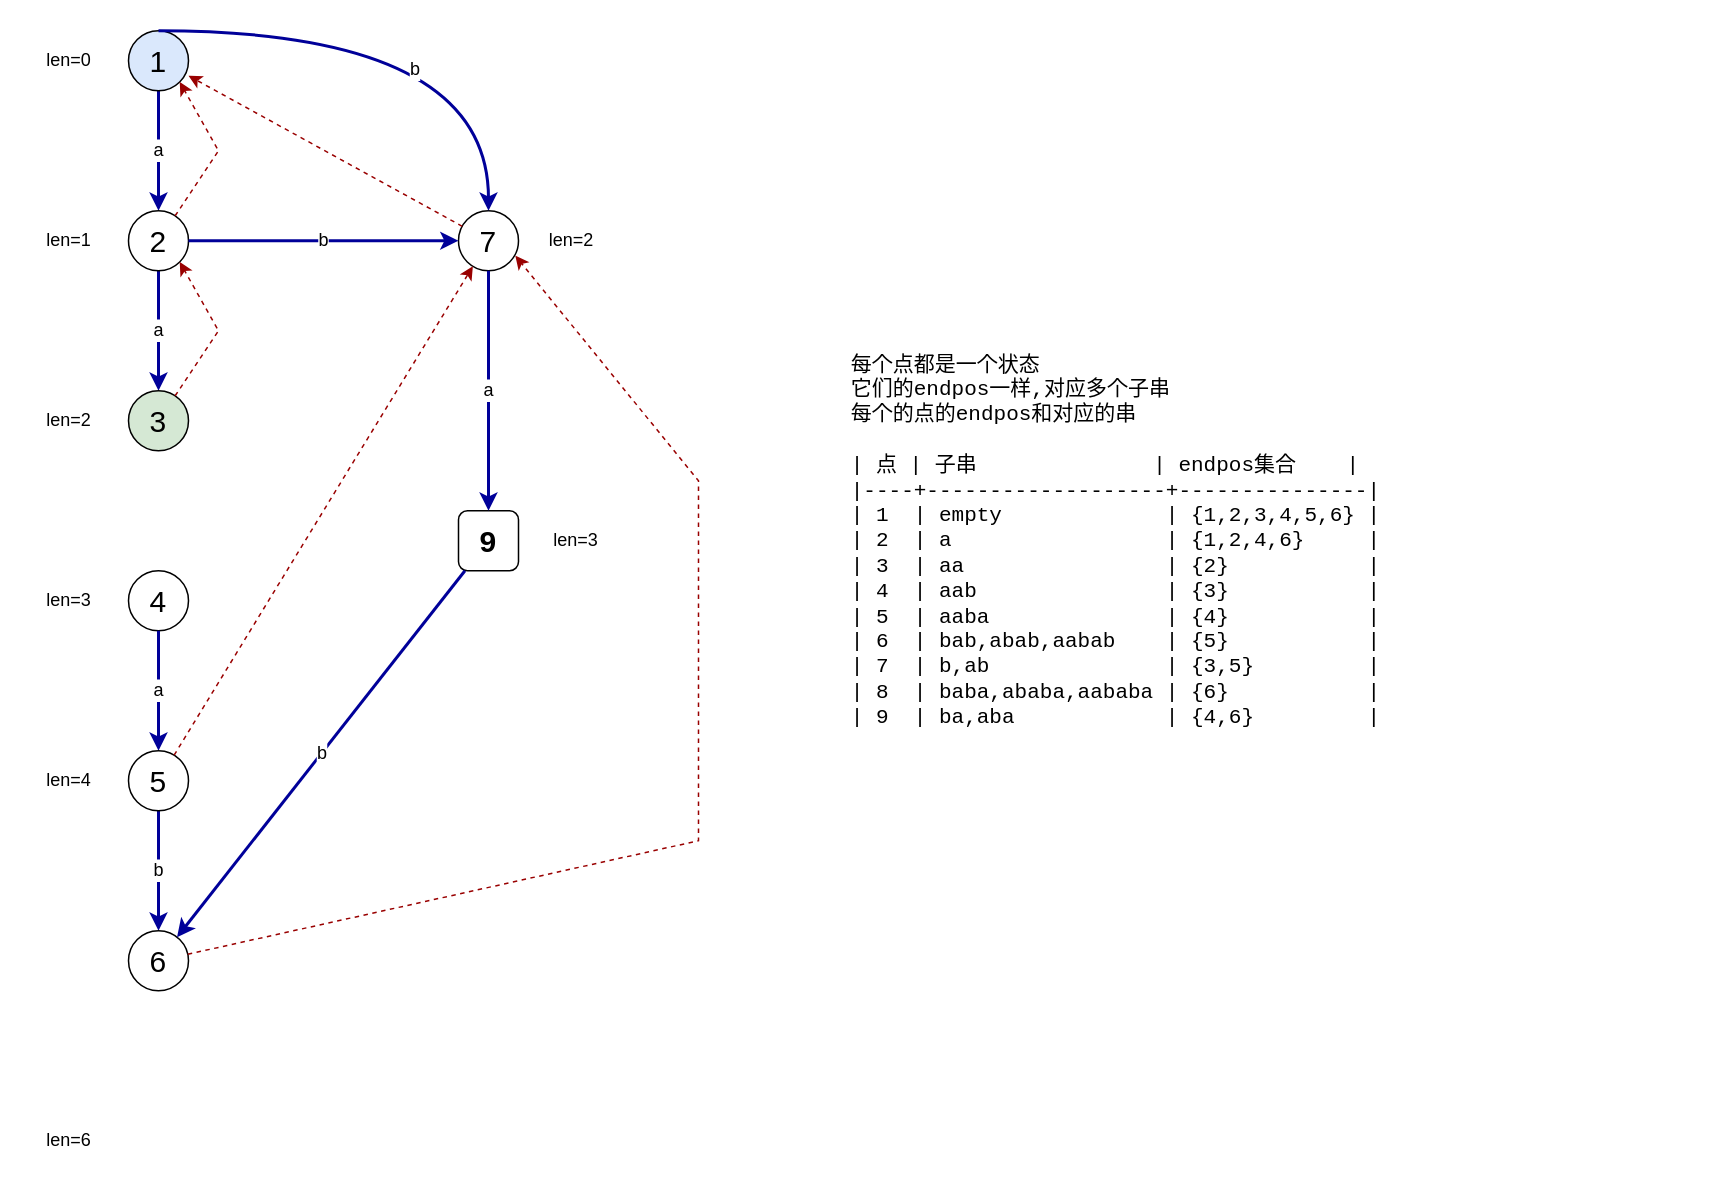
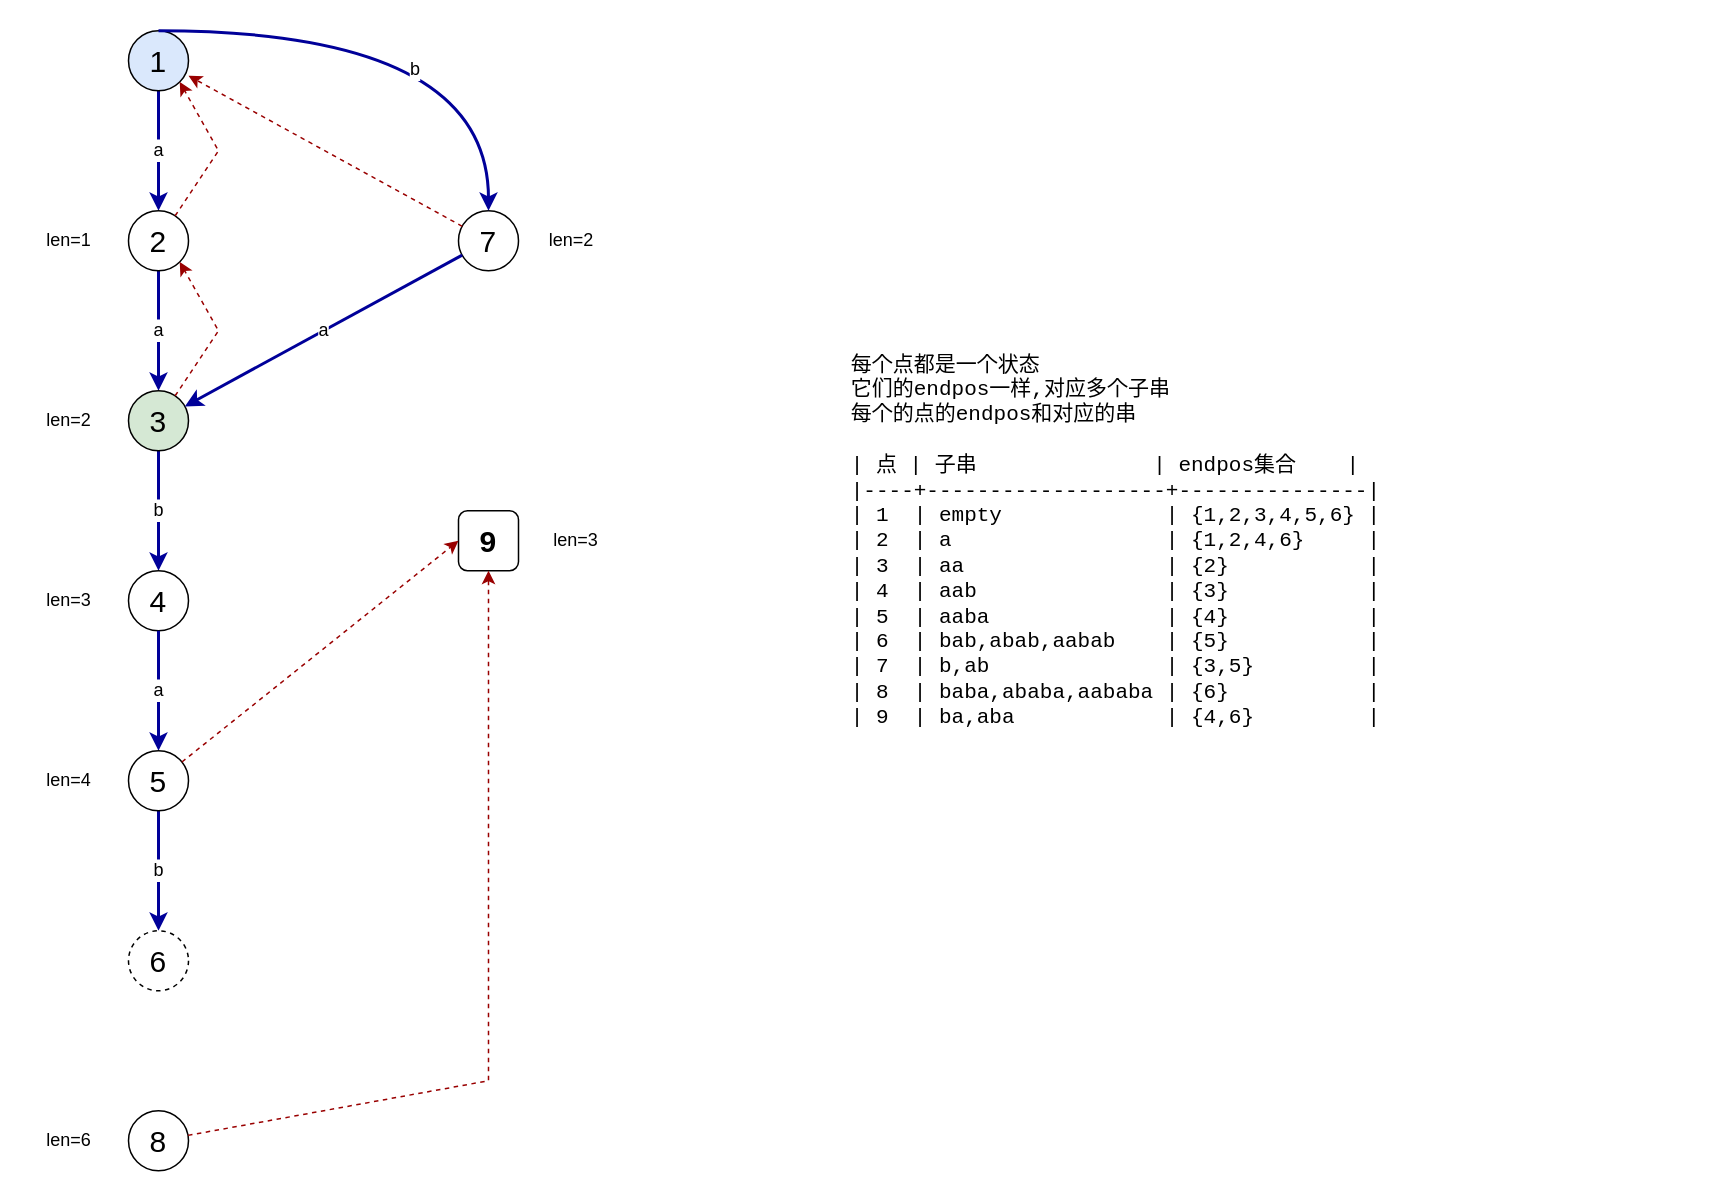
- <mxCell id="20" value="len=0" style="text;html=1;align=center;verticalAlign=middle;resizable=0;points=[];autosize=1;strokeColor=none;fillColor=none;fontSize=12;" vertex="1" parent="18"><mxGeometry y="10" width="50" height="20" as="geometry" /></mxCell>
- <mxCell id="35" value="b" style="edgeStyle=orthogonalEdgeStyle;curved=1;rounded=0;orthogonalLoop=1;jettySize=auto;html=1;entryX=0;entryY=0.5;entryDx=0;entryDy=0;fontSize=12;startArrow=none;startFill=0;endArrow=classic;endFill=1;strokeColor=#000099;strokeWidth=2;" edge="1" parent="1" source="16" target="7"><mxGeometry relative="1" as="geometry" /></mxCell>
- <mxCell id="36" value="a" style="rounded=0;orthogonalLoop=1;jettySize=auto;html=1;fontSize=12;startArrow=none;startFill=0;endArrow=classic;endFill=1;strokeColor=#000099;strokeWidth=2;" edge="1" parent="1" source="7" target="10"><mxGeometry relative="1" as="geometry" /></mxCell>
+ <mxCell id="36" value="a" style="rounded=0;orthogonalLoop=1;jettySize=auto;html=1;fontSize=12;startArrow=none;startFill=0;endArrow=classic;endFill=1;strokeColor=#000099;strokeWidth=2;" edge="1" parent="1" source="7" target="13"><mxGeometry relative="1" as="geometry" /></mxCell>
+ <mxCell id="4" value="b" style="edgeStyle=none;rounded=0;orthogonalLoop=1;jettySize=auto;html=1;fontSize=12;startArrow=none;startFill=0;endArrow=classic;endFill=1;strokeColor=#000099;strokeWidth=2;" edge="1" parent="1" source="13" target="27"><mxGeometry relative="1" as="geometry" /></mxCell>
- <mxCell id="41" style="edgeStyle=none;rounded=0;orthogonalLoop=1;jettySize=auto;html=1;dashed=1;fontSize=12;startArrow=none;startFill=0;endArrow=classic;endFill=1;strokeColor=#990000;strokeWidth=1;" edge="1" parent="1" source="31" target="7"><mxGeometry relative="1" as="geometry" /></mxCell>
+ <mxCell id="41" style="edgeStyle=none;rounded=0;orthogonalLoop=1;jettySize=auto;html=1;entryX=0;entryY=0.5;entryDx=0;entryDy=0;dashed=1;fontSize=12;startArrow=none;startFill=0;endArrow=classic;endFill=1;strokeColor=#990000;strokeWidth=1;" edge="1" parent="1" source="31" target="10"><mxGeometry relative="1" as="geometry" /></mxCell>
- <mxCell id="37" value="b" style="edgeStyle=none;rounded=0;orthogonalLoop=1;jettySize=auto;html=1;fontSize=12;startArrow=none;startFill=0;endArrow=classic;endFill=1;strokeColor=#000099;strokeWidth=2;" edge="1" parent="1" source="10" target="22"><mxGeometry relative="1" as="geometry" /></mxCell>
- <mxCell id="42" style="edgeStyle=none;rounded=0;orthogonalLoop=1;jettySize=auto;html=1;dashed=1;fontSize=12;startArrow=none;startFill=0;endArrow=classic;endFill=1;strokeColor=#990000;strokeWidth=1;entryX=0.947;entryY=0.75;entryDx=0;entryDy=0;entryPerimeter=0;" edge="1" parent="1" source="22" target="7"><mxGeometry relative="1" as="geometry"><mxPoint x="455" y="220" as="targetPoint" /><Array as="points"><mxPoint x="465" y="560" /><mxPoint x="465" y="320" /></Array></mxGeometry></mxCell>
- <mxCell id="22" value="6" style="ellipse;whiteSpace=wrap;html=1;aspect=fixed;fontSize=20;" vertex="1" parent="21"><mxGeometry x="65" width="40" height="40" as="geometry" /></mxCell>
+ <mxCell id="22" value="6" style="ellipse;whiteSpace=wrap;html=1;aspect=fixed;fontSize=20;dashed=1;" vertex="1" parent="21"><mxGeometry x="65" width="40" height="40" as="geometry" /></mxCell>
+ <mxCell id="43" style="edgeStyle=none;rounded=0;orthogonalLoop=1;jettySize=auto;html=1;dashed=1;fontSize=12;startArrow=none;startFill=0;endArrow=classic;endFill=1;strokeColor=#990000;strokeWidth=1;entryX=0.5;entryY=1;entryDx=0;entryDy=0;" edge="1" parent="1" source="24" target="10"><mxGeometry relative="1" as="geometry"><mxPoint x="305" y="700" as="targetPoint" /><Array as="points"><mxPoint x="325" y="720" /></Array></mxGeometry></mxCell>
+ <mxCell id="24" value="8" style="ellipse;whiteSpace=wrap;html=1;aspect=fixed;fontSize=20;" vertex="1" parent="23"><mxGeometry x="65" width="40" height="40" as="geometry" /></mxCell>
